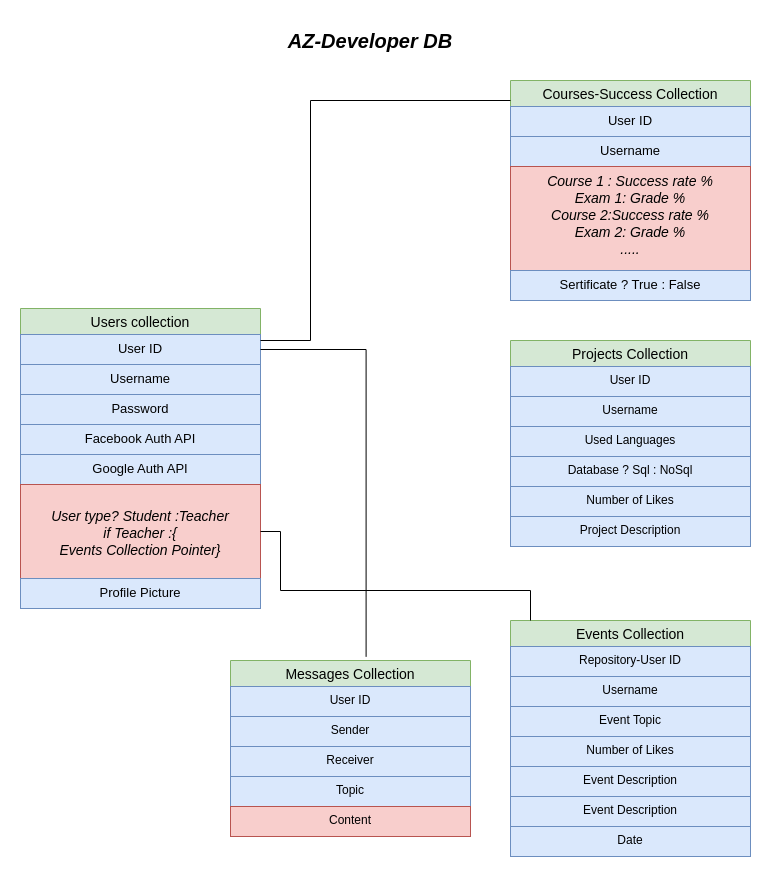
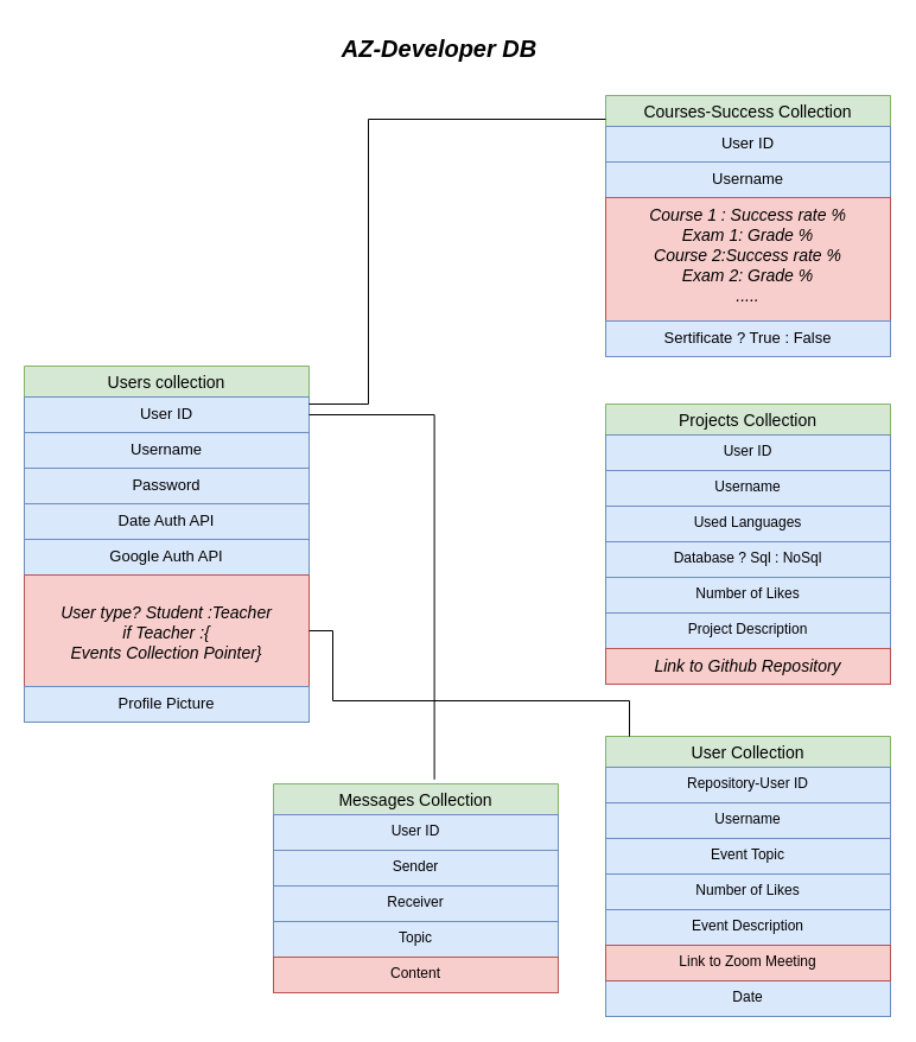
- <mxCell id="21" value="Facebook Auth API" style="text;spacingLeft=4;spacingRight=4;overflow=hidden;rotatable=0;points=[[0,0.5],[1,0.5]];portConstraint=eastwest;fontSize=13;align=center;rounded=0;fillColor=#dae8fc;strokeColor=#6c8ebf;" parent="17" vertex="1"><mxGeometry y="116" width="240" height="30" as="geometry" /></mxCell>
+ <mxCell id="21" value="Date Auth API" style="text;spacingLeft=4;spacingRight=4;overflow=hidden;rotatable=0;points=[[0,0.5],[1,0.5]];portConstraint=eastwest;fontSize=13;align=center;rounded=0;fillColor=#dae8fc;strokeColor=#6c8ebf;" parent="17" vertex="1"><mxGeometry y="116" width="240" height="30" as="geometry" /></mxCell>
+ <mxCell id="37" value="Link to Github Repository" style="text;strokeColor=#b85450;fillColor=#f8cecc;spacingLeft=4;spacingRight=4;overflow=hidden;rotatable=0;points=[[0,0.5],[1,0.5]];portConstraint=eastwest;fontSize=14;align=center;fontStyle=2" parent="1" vertex="1"><mxGeometry x="510" y="546" width="240" height="30" as="geometry" /></mxCell>
- <mxCell id="9" value="Events Collection" style="swimlane;fontStyle=0;childLayout=stackLayout;horizontal=1;startSize=26;horizontalStack=0;resizeParent=1;resizeParentMax=0;resizeLast=0;collapsible=1;marginBottom=0;align=center;fontSize=14;fillColor=#d5e8d4;strokeColor=#82b366;" parent="1" vertex="1"><mxGeometry x="510" y="620" width="240" height="236" as="geometry" /></mxCell>
+ <mxCell id="9" value="User Collection" style="swimlane;fontStyle=0;childLayout=stackLayout;horizontal=1;startSize=26;horizontalStack=0;resizeParent=1;resizeParentMax=0;resizeLast=0;collapsible=1;marginBottom=0;align=center;fontSize=14;fillColor=#d5e8d4;strokeColor=#82b366;" parent="1" vertex="1"><mxGeometry x="510" y="620" width="240" height="236" as="geometry" /></mxCell>
+ <mxCell id="38" value="Link to Zoom Meeting" style="text;strokeColor=#b85450;fillColor=#f8cecc;spacingLeft=4;spacingRight=4;overflow=hidden;rotatable=0;points=[[0,0.5],[1,0.5]];portConstraint=eastwest;fontSize=12;align=center;" parent="1" vertex="1"><mxGeometry x="510" y="796" width="240" height="30" as="geometry" /></mxCell>
